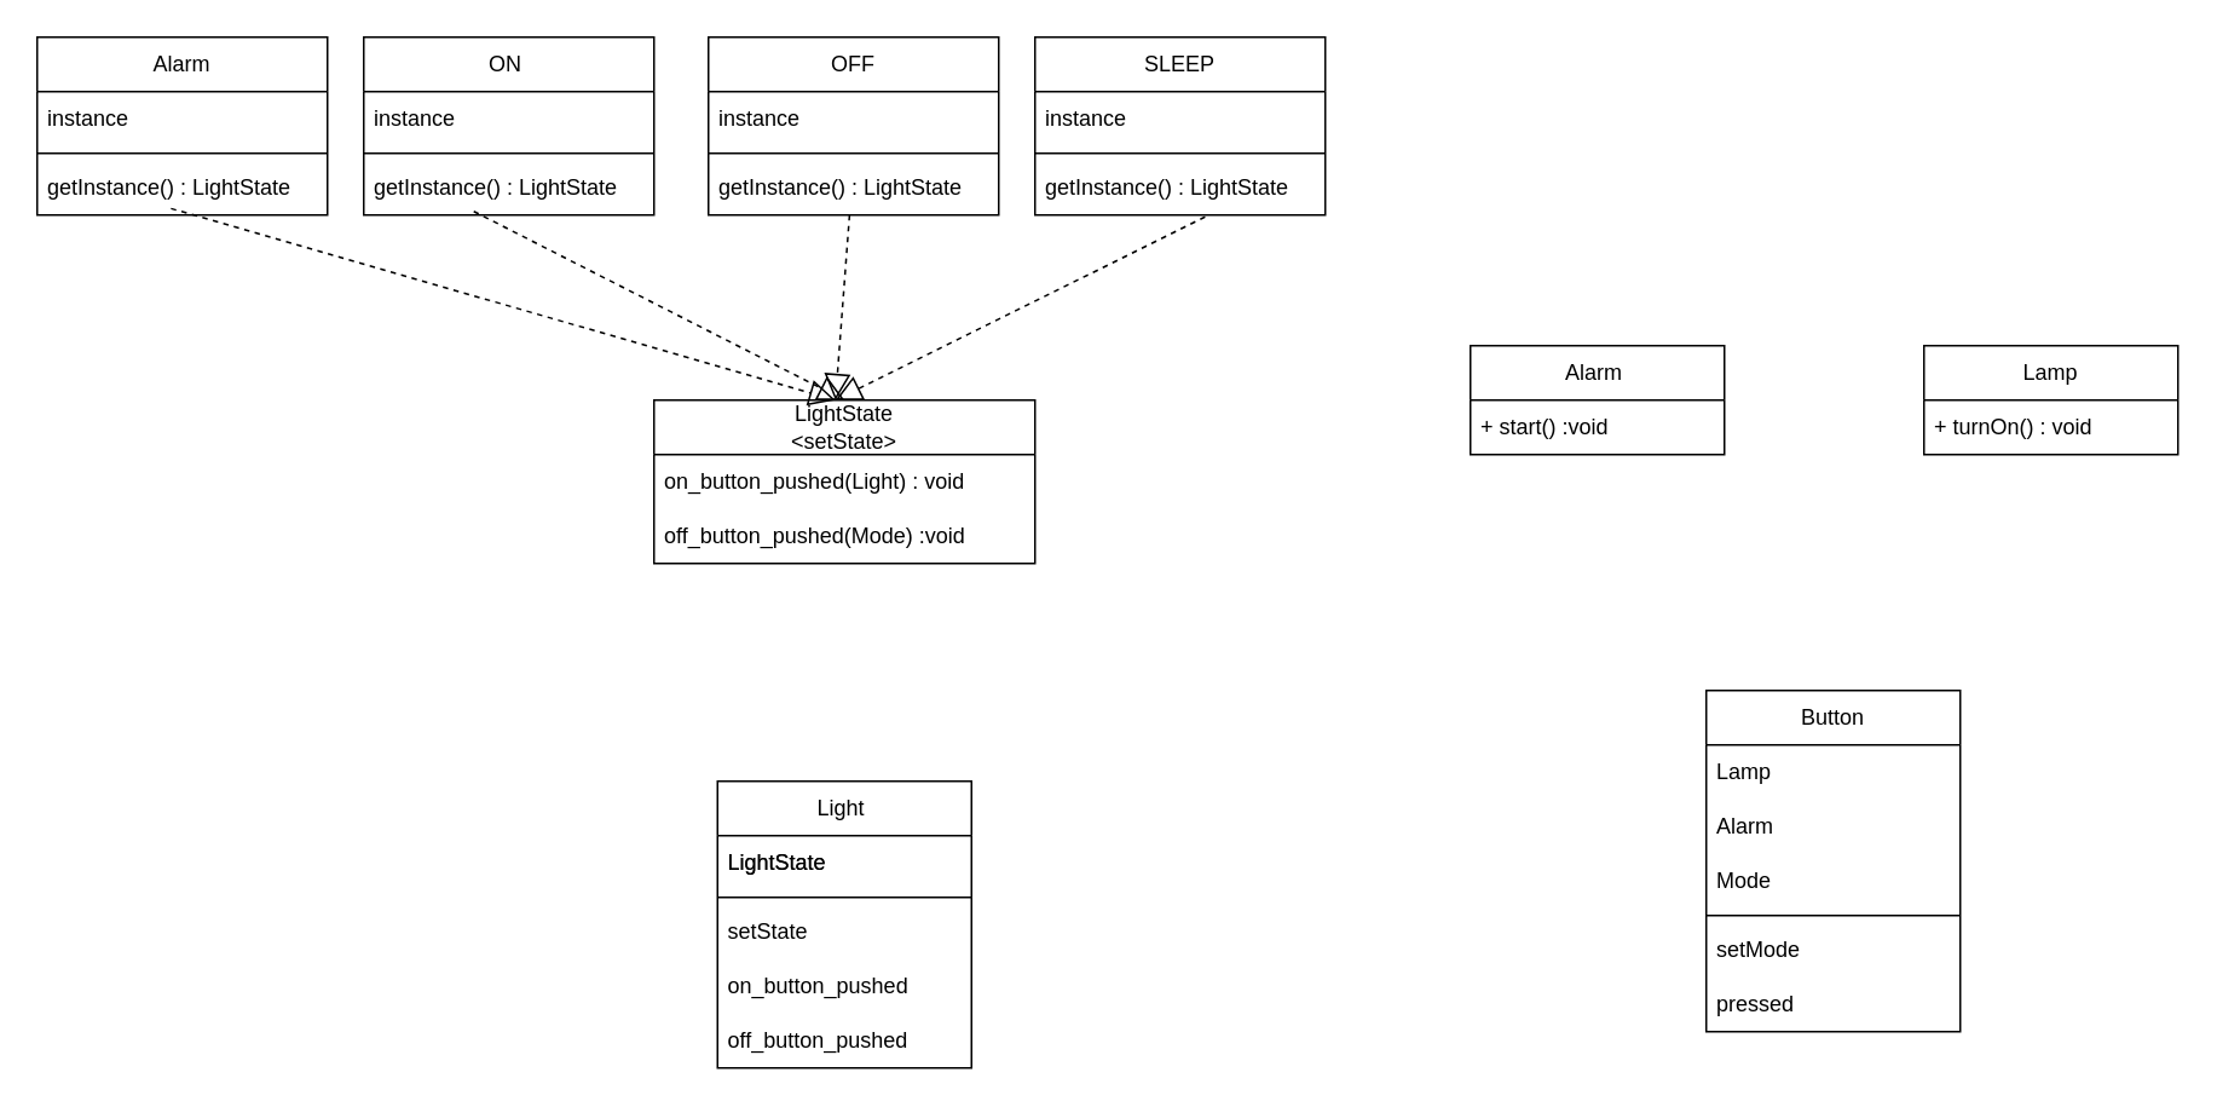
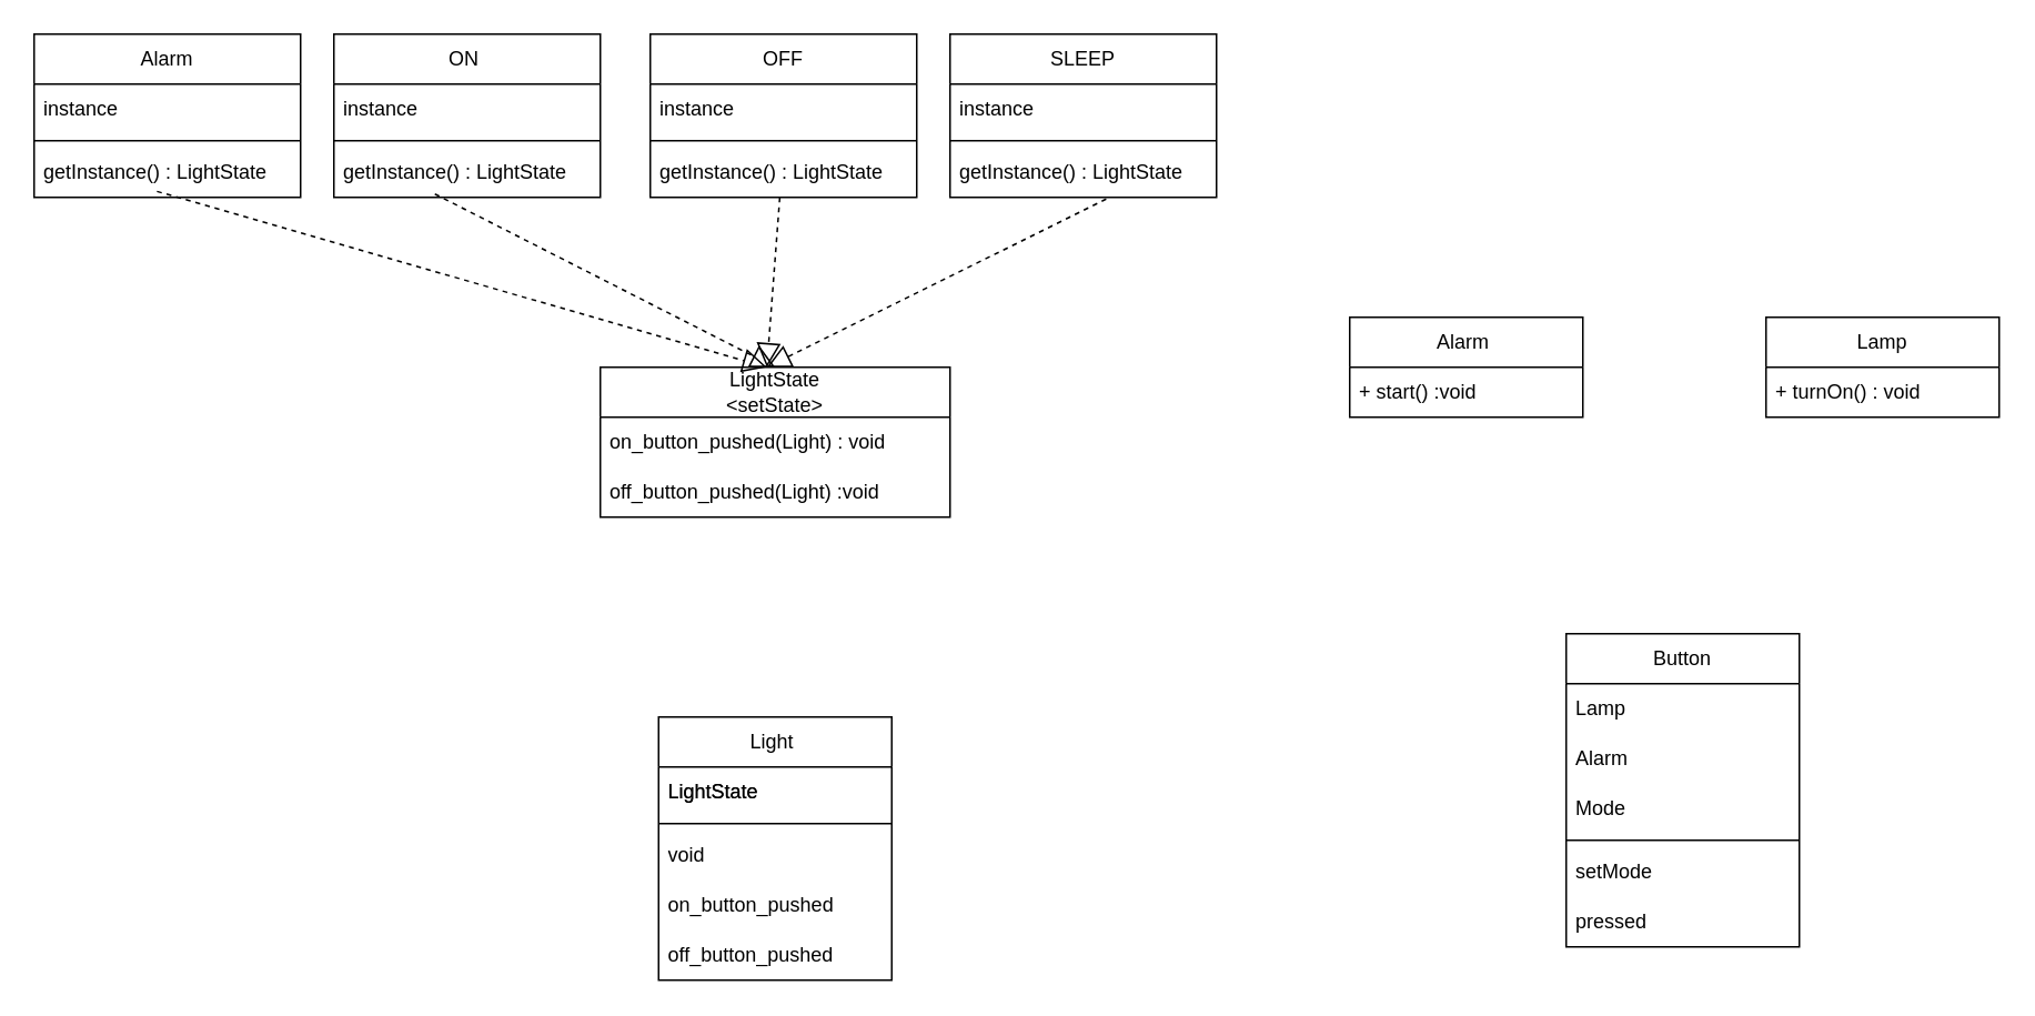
- <mxCell id="15" value="off_button_pushed(Mode) :void" style="text;strokeColor=none;fillColor=none;align=left;verticalAlign=middle;spacingLeft=4;spacingRight=4;overflow=hidden;points=[[0,0.5],[1,0.5]];portConstraint=eastwest;rotatable=0;whiteSpace=wrap;html=1;" vertex="1" parent="13"><mxGeometry y="60" width="210" height="30" as="geometry" /></mxCell>
+ <mxCell id="15" value="off_button_pushed(Light) :void" style="text;strokeColor=none;fillColor=none;align=left;verticalAlign=middle;spacingLeft=4;spacingRight=4;overflow=hidden;points=[[0,0.5],[1,0.5]];portConstraint=eastwest;rotatable=0;whiteSpace=wrap;html=1;" vertex="1" parent="13"><mxGeometry y="60" width="210" height="30" as="geometry" /></mxCell>
- <mxCell id="19" value="setState" style="text;strokeColor=none;fillColor=none;align=left;verticalAlign=middle;spacingLeft=4;spacingRight=4;overflow=hidden;points=[[0,0.5],[1,0.5]];portConstraint=eastwest;rotatable=0;whiteSpace=wrap;html=1;" vertex="1" parent="16"><mxGeometry y="68" width="140" height="30" as="geometry" /></mxCell>
+ <mxCell id="19" value="void" style="text;strokeColor=none;fillColor=none;align=left;verticalAlign=middle;spacingLeft=4;spacingRight=4;overflow=hidden;points=[[0,0.5],[1,0.5]];portConstraint=eastwest;rotatable=0;whiteSpace=wrap;html=1;" vertex="1" parent="16"><mxGeometry y="68" width="140" height="30" as="geometry" /></mxCell>
